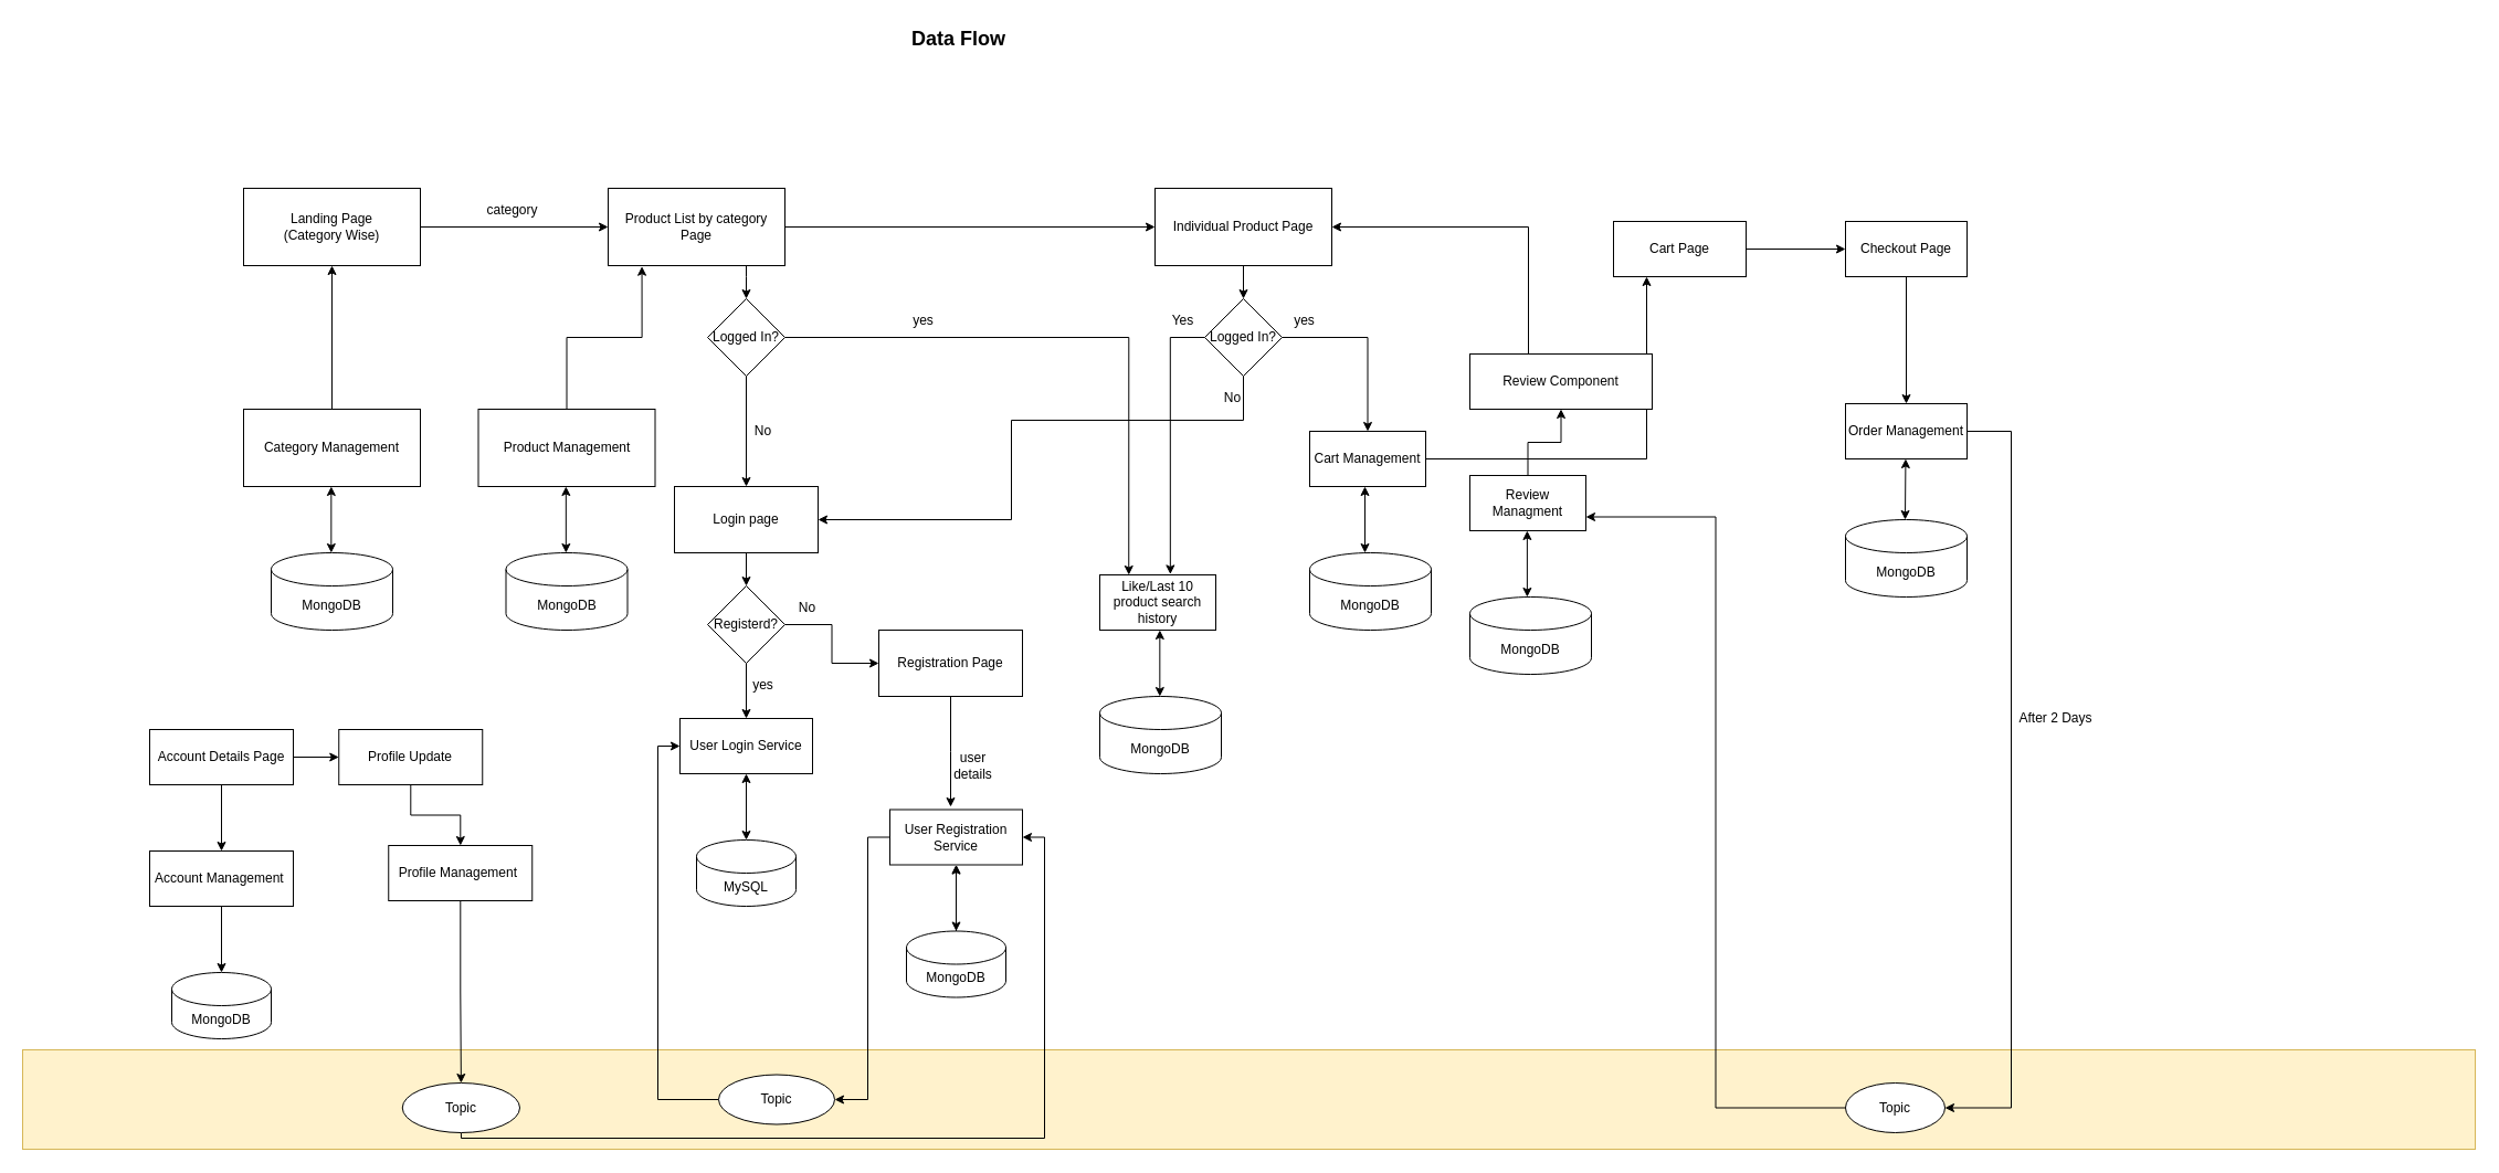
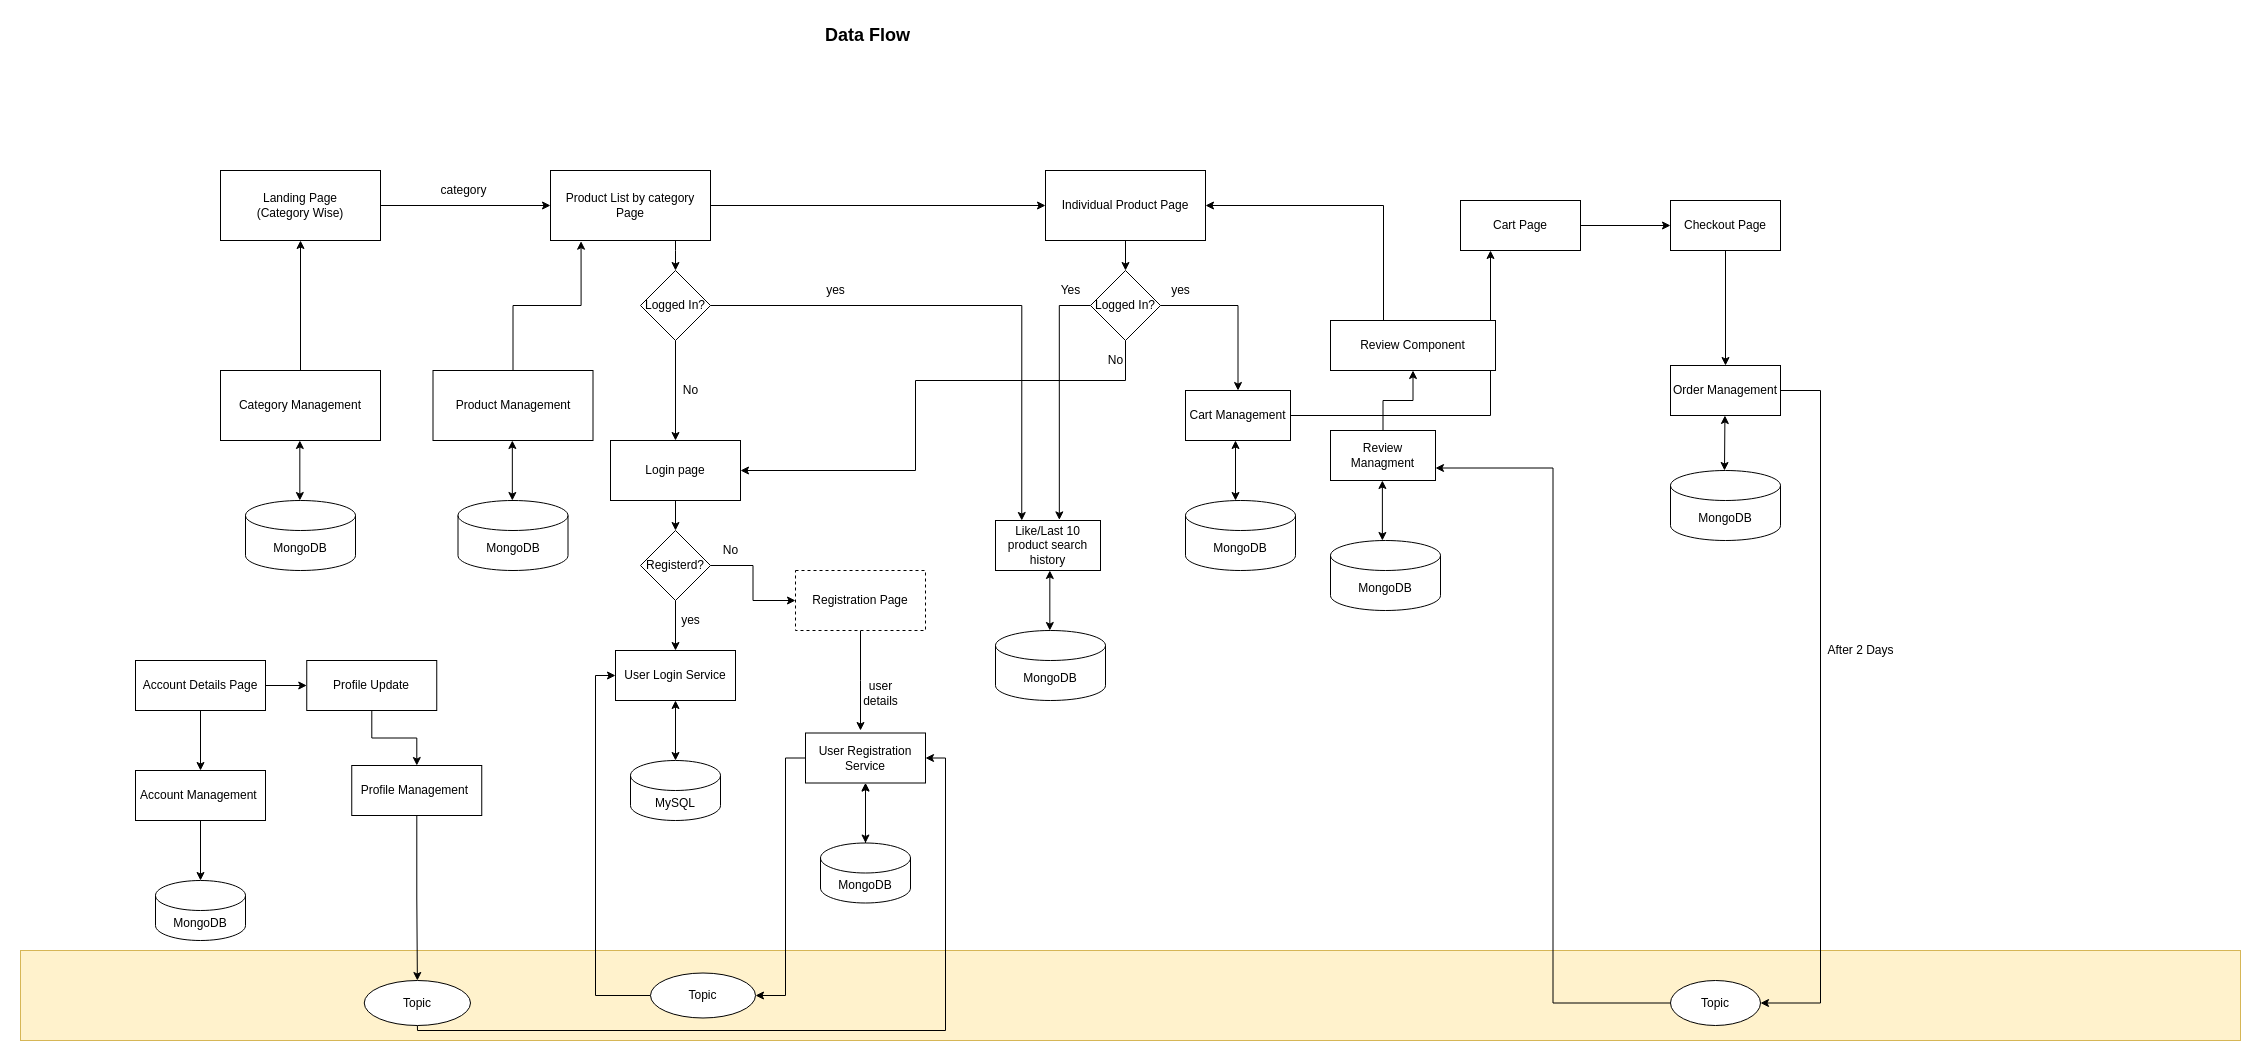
- <mxCell id="45" value="Registration Page" style="rounded=0;whiteSpace=wrap;html=1;" vertex="1" parent="1"><mxGeometry x="795" y="570" width="130" height="60" as="geometry" /></mxCell>
+ <mxCell id="45" value="Registration Page" style="rounded=0;whiteSpace=wrap;html=1;dashed=1;" vertex="1" parent="1"><mxGeometry x="795" y="570" width="130" height="60" as="geometry" /></mxCell>
